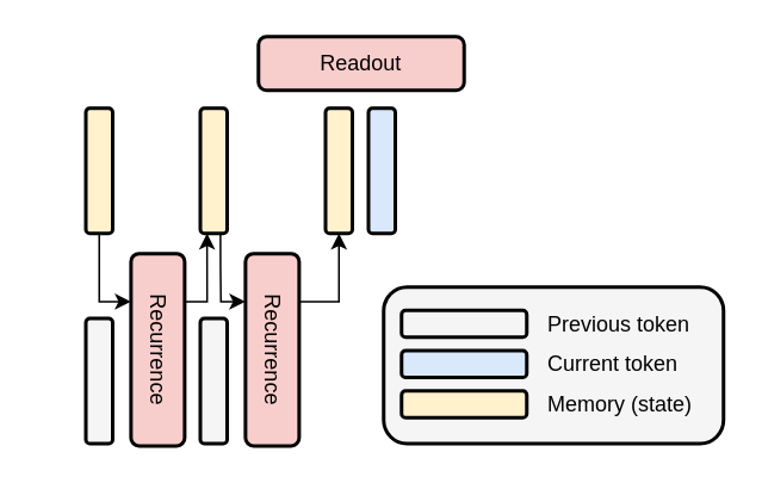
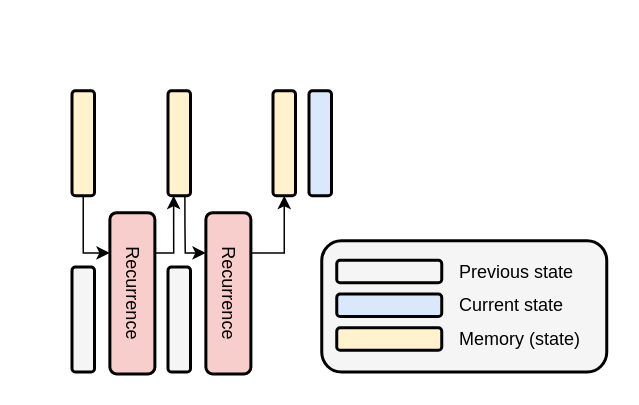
- <mxCell id="14" value="Readout" style="rounded=1;whiteSpace=wrap;html=1;fillColor=#f8cecc;strokeColor=default;strokeWidth=2;" vertex="1" parent="1"><mxGeometry x="144" y="20" width="115" height="30" as="geometry" /></mxCell>
- <mxCell id="19" value="Previous token" style="text;html=1;align=left;verticalAlign=middle;whiteSpace=wrap;rounded=0;" vertex="1" parent="1"><mxGeometry x="304" y="165.5" width="90" height="30" as="geometry" /></mxCell>
+ <mxCell id="19" value="Previous state" style="text;html=1;align=left;verticalAlign=middle;whiteSpace=wrap;rounded=0;" vertex="1" parent="1"><mxGeometry x="304" y="165.5" width="90" height="30" as="geometry" /></mxCell>
- <mxCell id="20" value="Current token" style="text;html=1;align=left;verticalAlign=middle;whiteSpace=wrap;rounded=0;" vertex="1" parent="1"><mxGeometry x="304" y="188" width="90" height="30" as="geometry" /></mxCell>
+ <mxCell id="20" value="Current state" style="text;html=1;align=left;verticalAlign=middle;whiteSpace=wrap;rounded=0;" vertex="1" parent="1"><mxGeometry x="304" y="188" width="90" height="30" as="geometry" /></mxCell>
